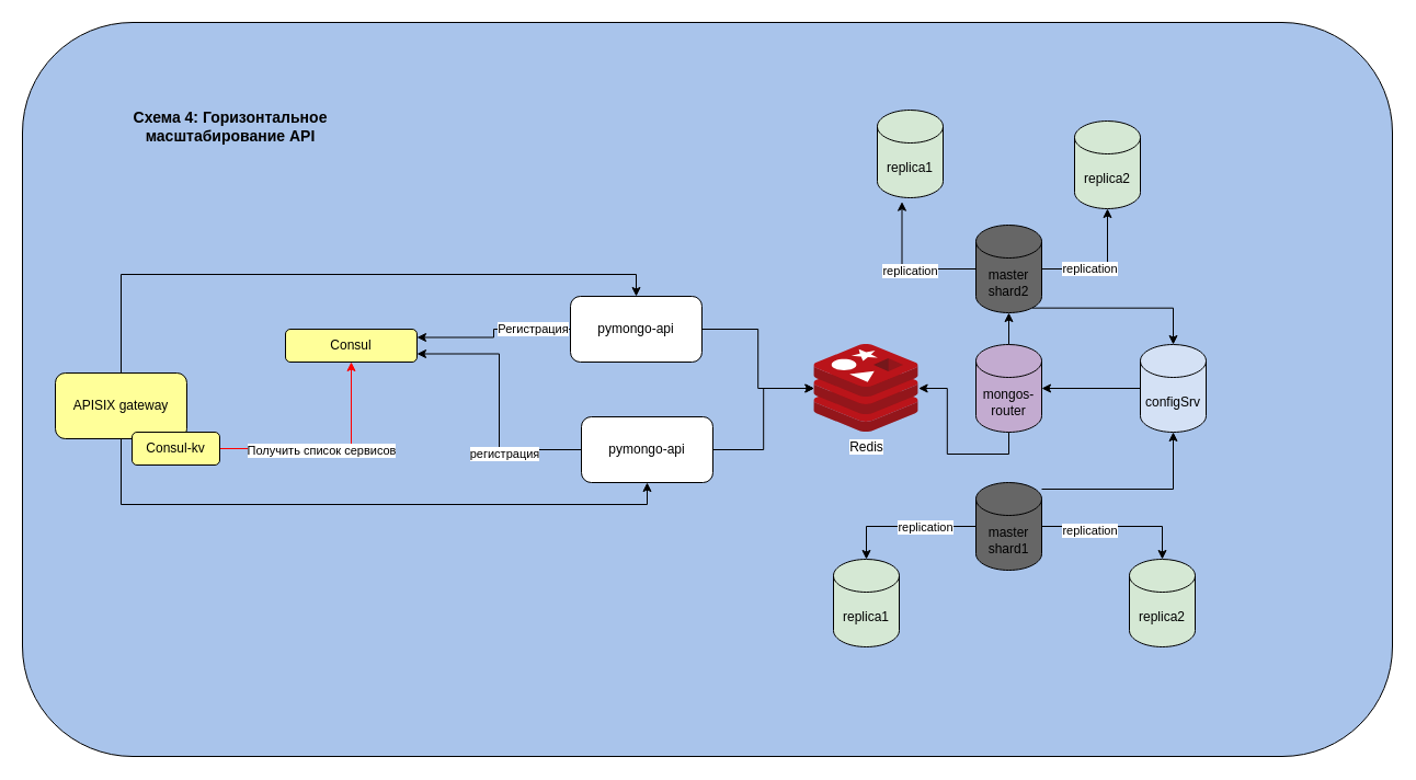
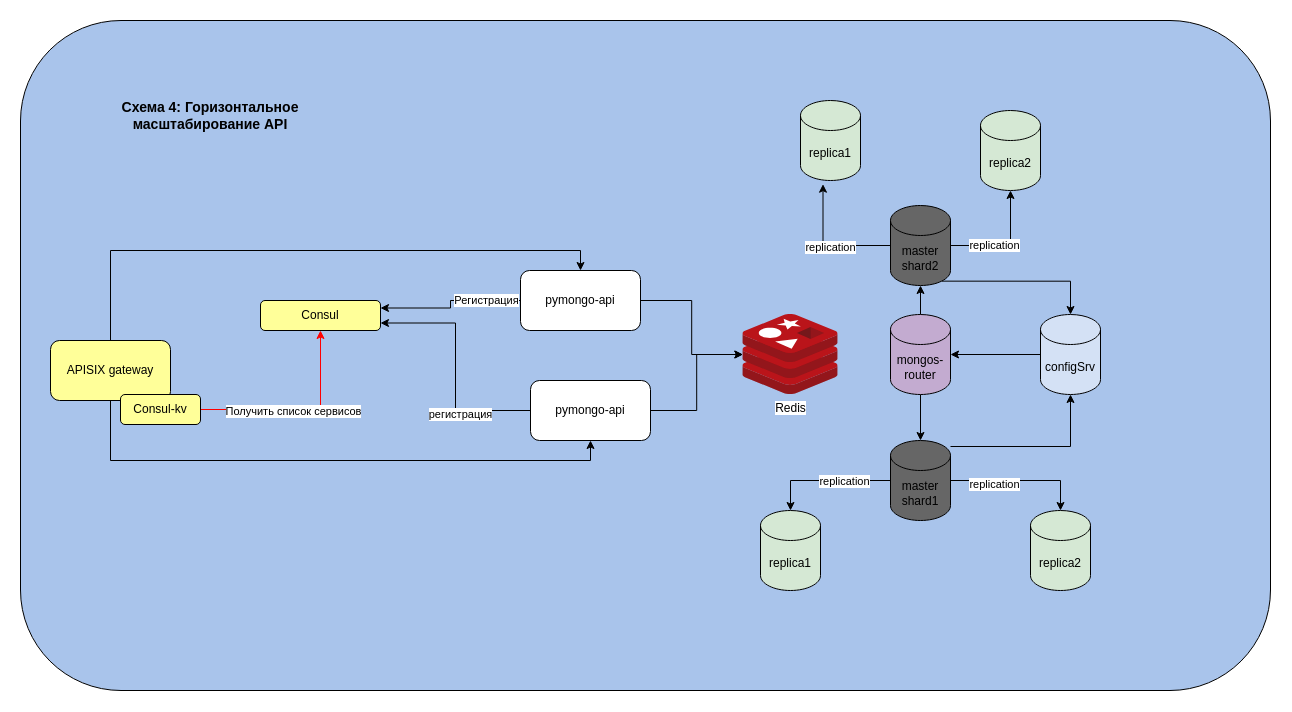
- <mxCell id="6" style="edgeStyle=orthogonalEdgeStyle;rounded=0;orthogonalLoop=1;jettySize=auto;html=1;exitX=0.5;exitY=1;exitDx=0;exitDy=0;exitPerimeter=0;" parent="1" source="8" target="27" edge="1"><mxGeometry relative="1" as="geometry" /></mxCell>
+ <mxCell id="6" style="edgeStyle=orthogonalEdgeStyle;rounded=0;orthogonalLoop=1;jettySize=auto;html=1;exitX=0.5;exitY=1;exitDx=0;exitDy=0;exitPerimeter=0;" parent="1" source="8" target="9" edge="1"><mxGeometry relative="1" as="geometry" /></mxCell>
